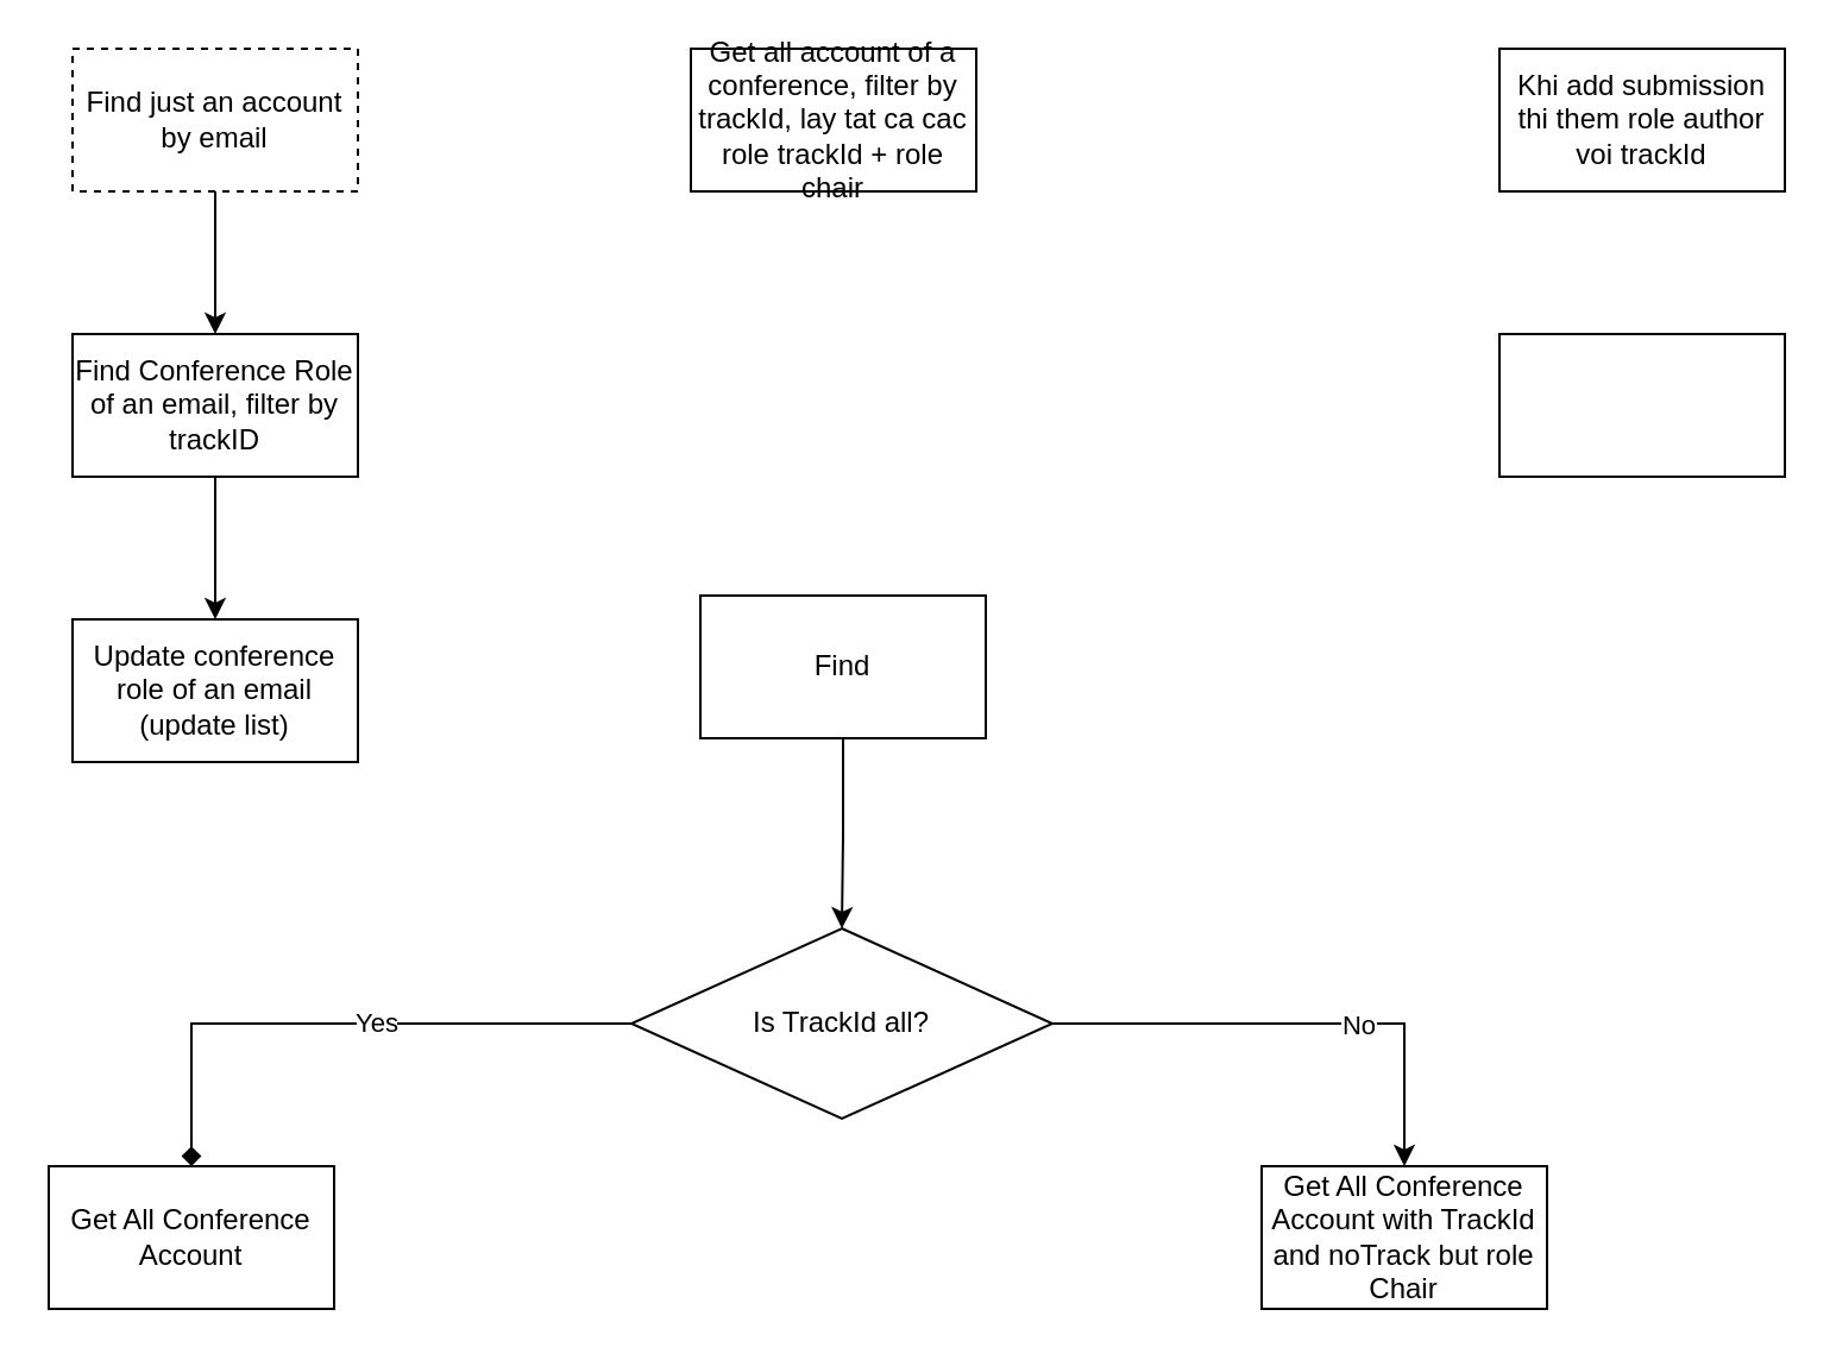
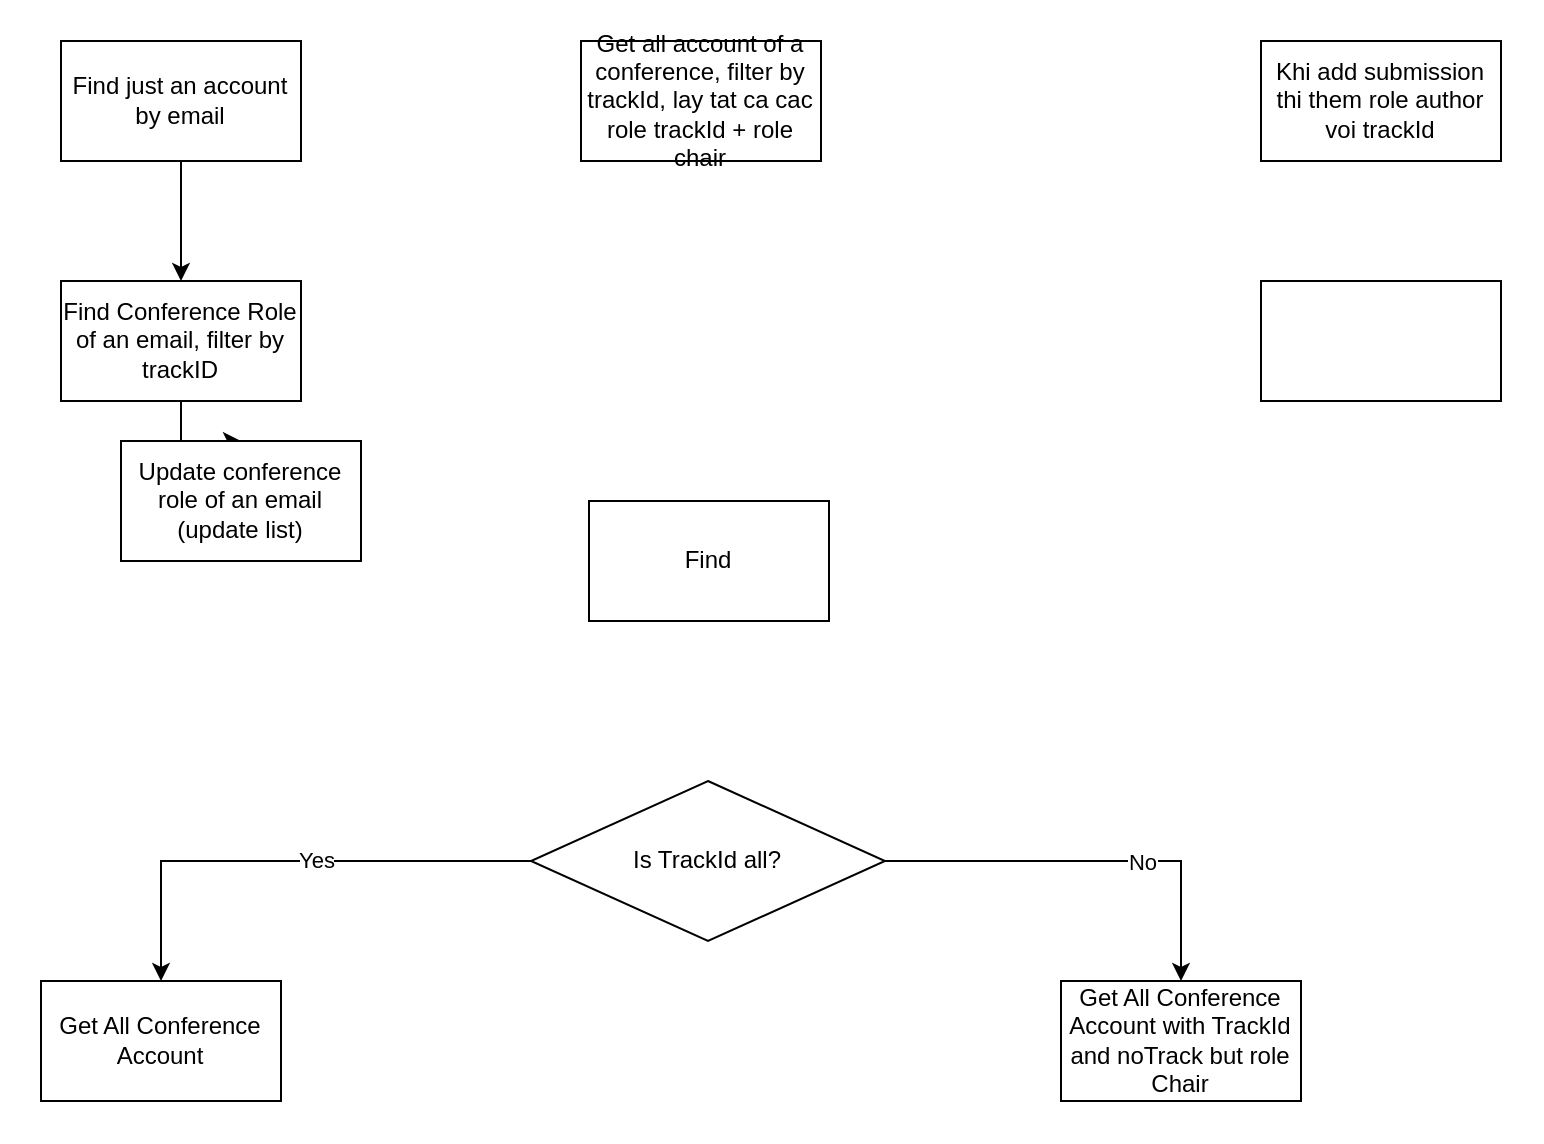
- <mxCell id="3" value="Find just an account by email" style="rounded=0;whiteSpace=wrap;html=1;dashed=1;" parent="1" vertex="1"><mxGeometry x="30" y="20" width="120" height="60" as="geometry" /></mxCell>
+ <mxCell id="3" value="Find just an account by email" style="rounded=0;whiteSpace=wrap;html=1;" parent="1" vertex="1"><mxGeometry x="30" y="20" width="120" height="60" as="geometry" /></mxCell>
- <mxCell id="6" value="Update conference role of an email (update list)" style="rounded=0;whiteSpace=wrap;html=1;" parent="1" vertex="1"><mxGeometry x="30" y="260" width="120" height="60" as="geometry" /></mxCell>
+ <mxCell id="6" value="Update conference role of an email (update list)" style="rounded=0;whiteSpace=wrap;html=1;" parent="1" vertex="1"><mxGeometry x="60" y="220" width="120" height="60" as="geometry" /></mxCell>
- <mxCell id="10" style="edgeStyle=orthogonalEdgeStyle;rounded=0;orthogonalLoop=1;jettySize=auto;html=1;entryX=0.5;entryY=0;entryDx=0;entryDy=0;" edge="1" parent="1" source="11" target="16"><mxGeometry relative="1" as="geometry" /></mxCell>
- <mxCell id="12" style="edgeStyle=orthogonalEdgeStyle;rounded=0;orthogonalLoop=1;jettySize=auto;html=1;entryX=0.5;entryY=0;entryDx=0;entryDy=0;endArrow=diamond;" edge="1" parent="1" source="16" target="17"><mxGeometry relative="1" as="geometry" /></mxCell>
+ <mxCell id="12" style="edgeStyle=orthogonalEdgeStyle;rounded=0;orthogonalLoop=1;jettySize=auto;html=1;entryX=0.5;entryY=0;entryDx=0;entryDy=0;" edge="1" parent="1" source="16" target="17"><mxGeometry relative="1" as="geometry" /></mxCell>
